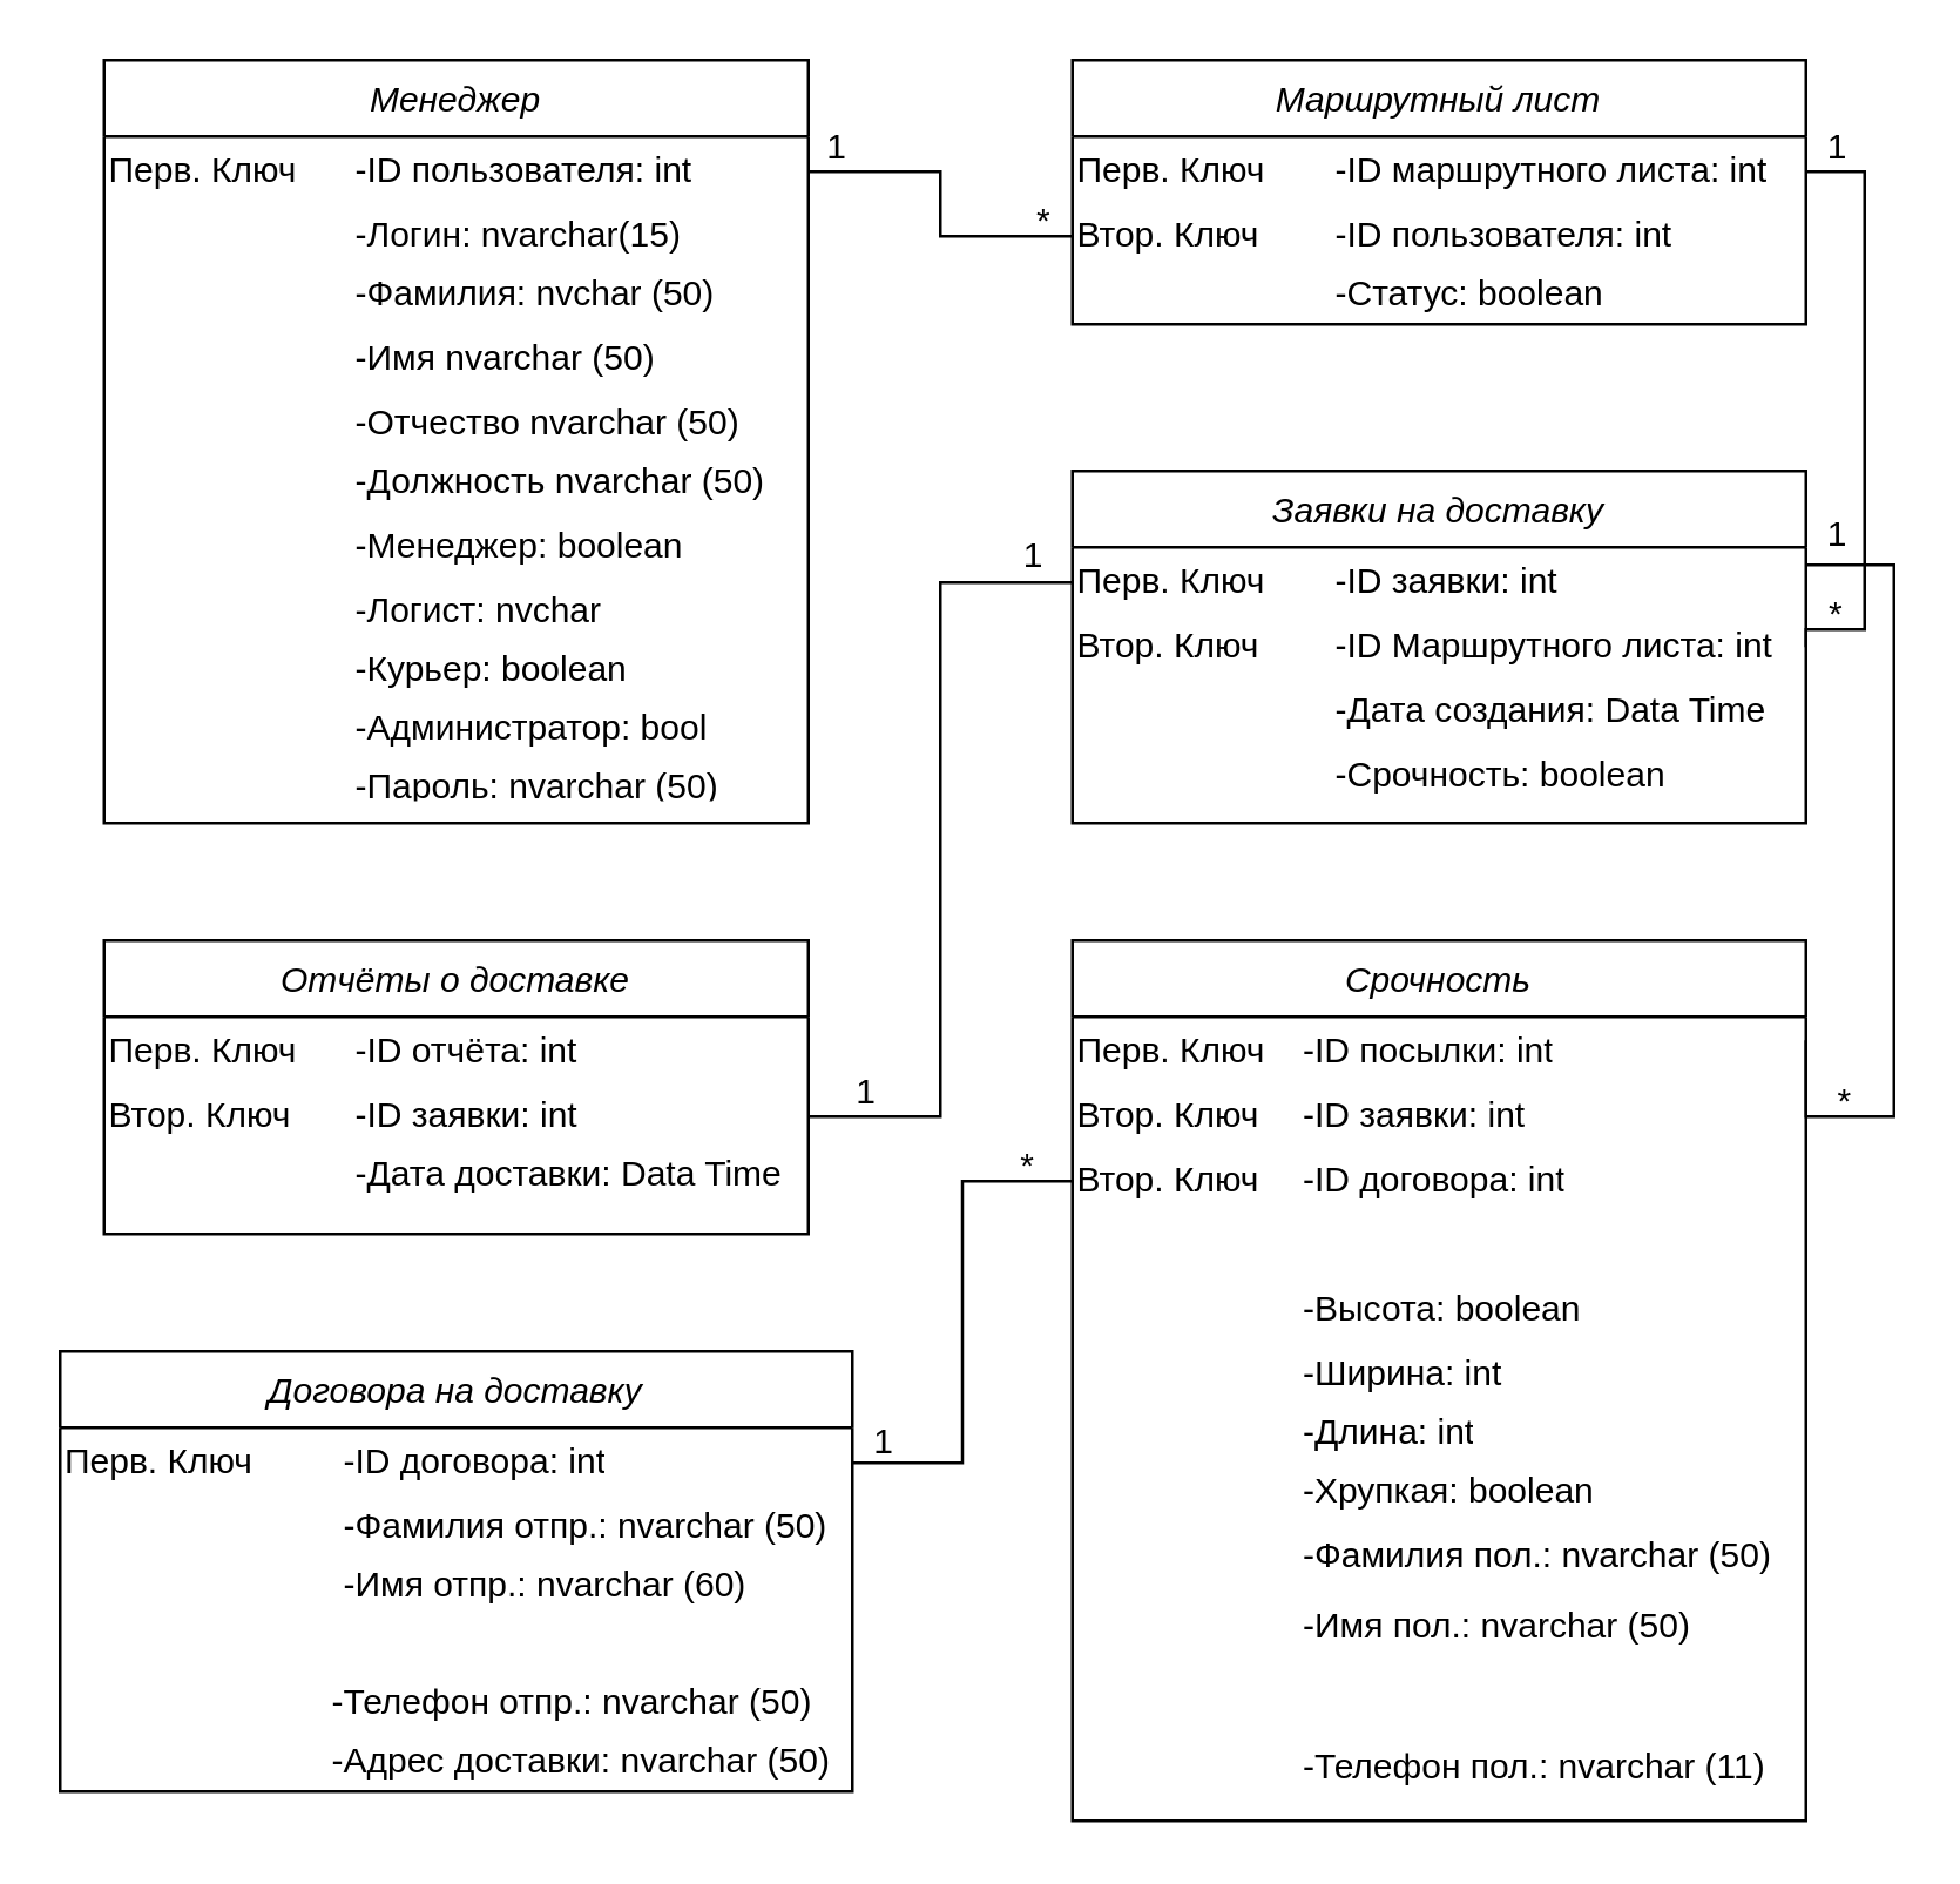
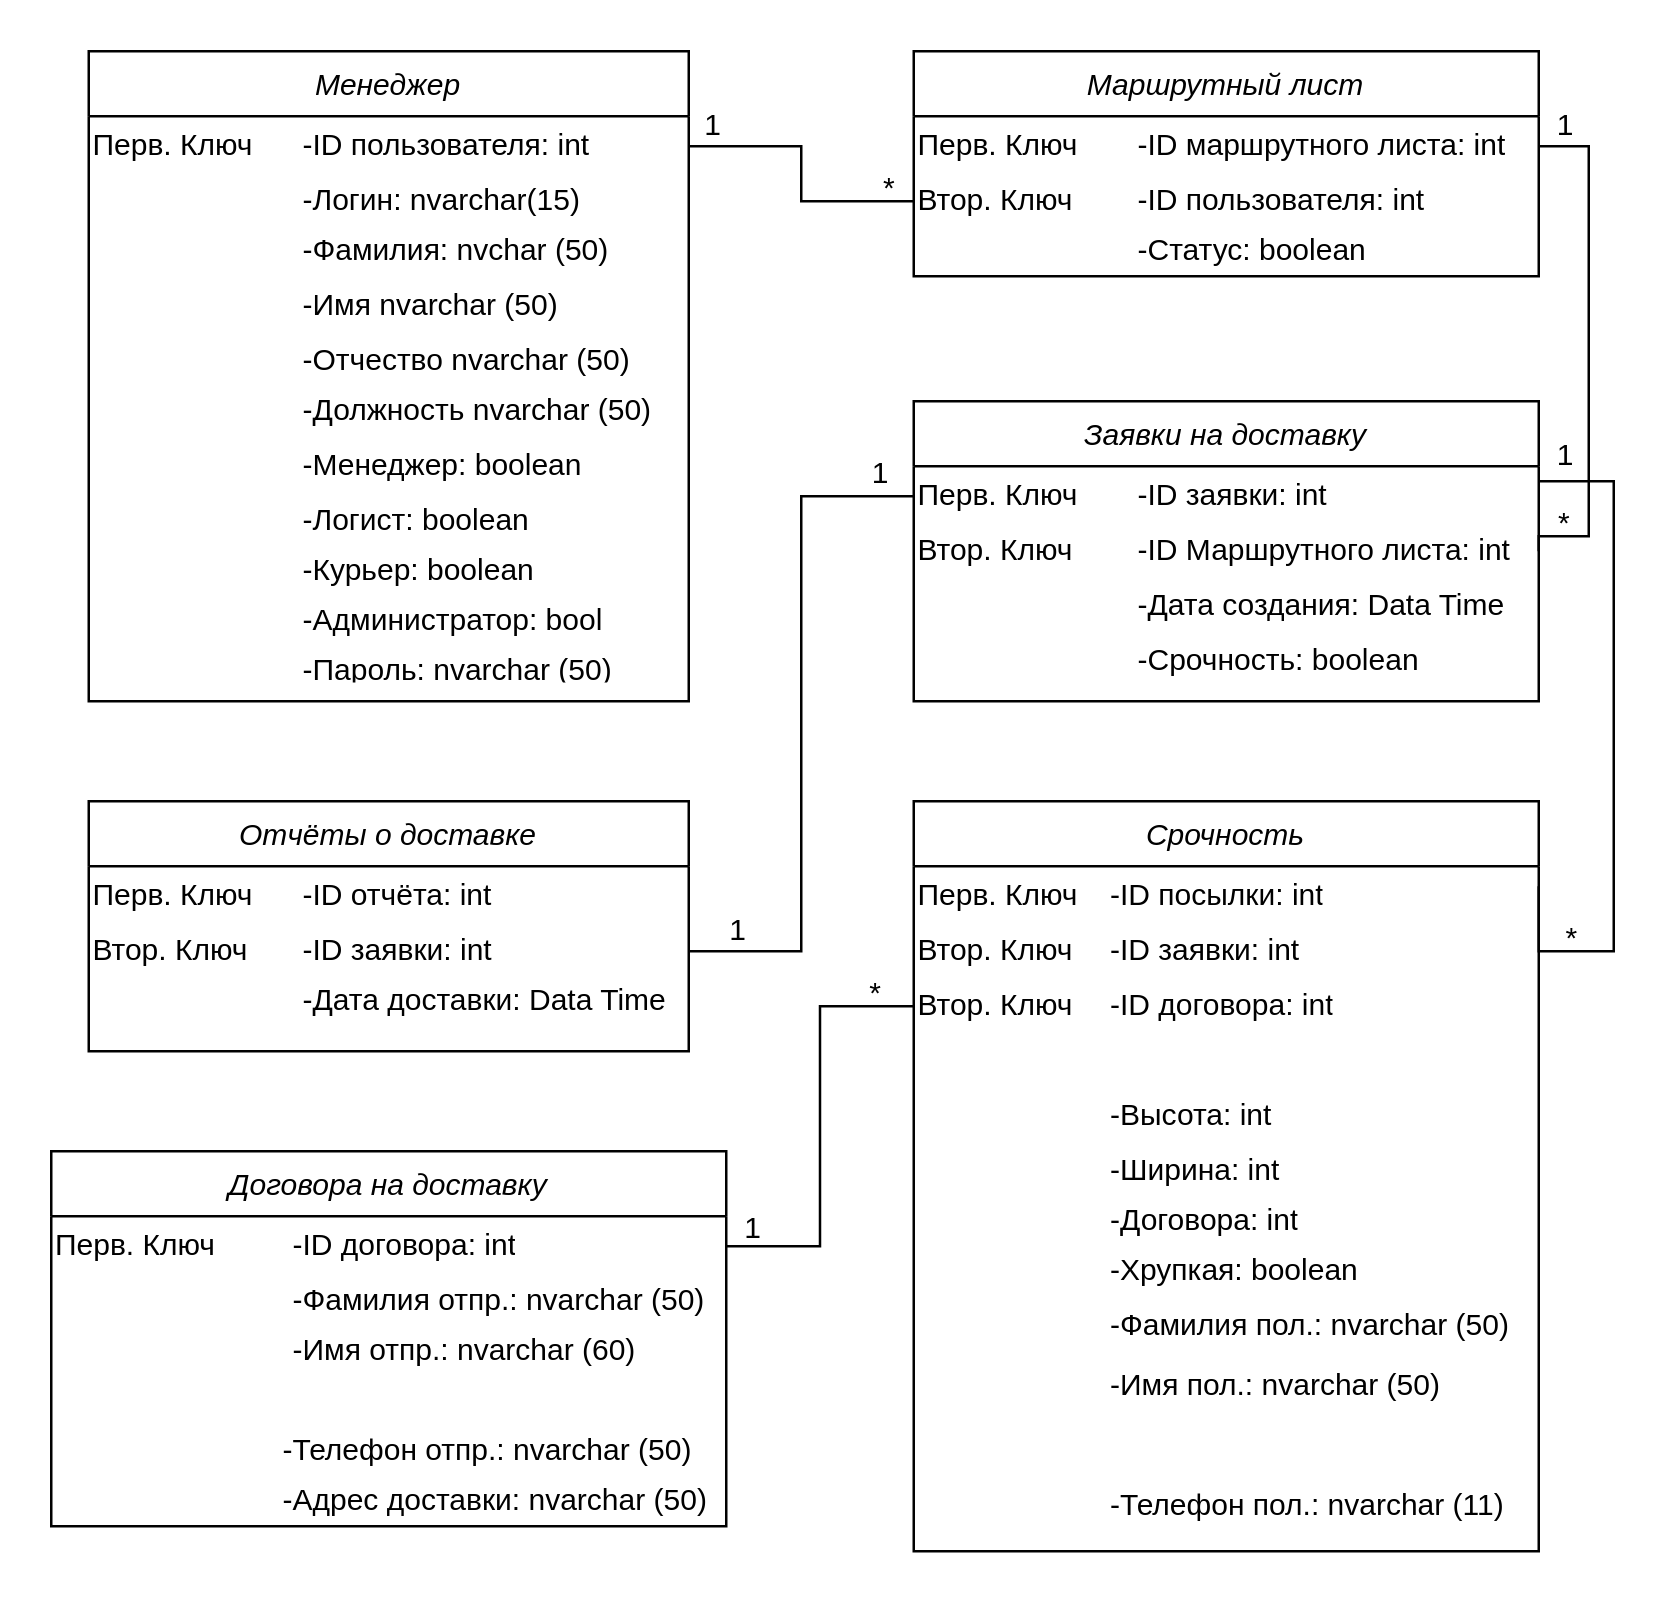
- <mxCell id="46" value="-Логист: nvchar" style="shape=partialRectangle;html=1;whiteSpace=wrap;connectable=0;overflow=hidden;fillColor=none;top=0;left=0;bottom=0;right=0;align=left;" vertex="1" parent="44"><mxGeometry x="84" width="156" height="20" as="geometry" /></mxCell>
+ <mxCell id="46" value="-Логист: boolean" style="shape=partialRectangle;html=1;whiteSpace=wrap;connectable=0;overflow=hidden;fillColor=none;top=0;left=0;bottom=0;right=0;align=left;" vertex="1" parent="44"><mxGeometry x="84" width="156" height="20" as="geometry" /></mxCell>
- <mxCell id="86" value="-Высота: boolean" style="shape=partialRectangle;html=1;whiteSpace=wrap;connectable=0;overflow=hidden;fillColor=none;top=0;left=0;bottom=0;right=0;align=left;" vertex="1" parent="84"><mxGeometry x="77" width="173" height="24" as="geometry" /></mxCell>
+ <mxCell id="86" value="-Высота: int" style="shape=partialRectangle;html=1;whiteSpace=wrap;connectable=0;overflow=hidden;fillColor=none;top=0;left=0;bottom=0;right=0;align=left;" vertex="1" parent="84"><mxGeometry x="77" width="173" height="24" as="geometry" /></mxCell>
- <mxCell id="92" value="-Длина: int" style="shape=partialRectangle;html=1;whiteSpace=wrap;connectable=0;overflow=hidden;fillColor=none;top=0;left=0;bottom=0;right=0;align=left;" vertex="1" parent="90"><mxGeometry x="77" width="173" height="20" as="geometry" /></mxCell>
+ <mxCell id="92" value="-Договора: int" style="shape=partialRectangle;html=1;whiteSpace=wrap;connectable=0;overflow=hidden;fillColor=none;top=0;left=0;bottom=0;right=0;align=left;" vertex="1" parent="90"><mxGeometry x="77" width="173" height="20" as="geometry" /></mxCell>
